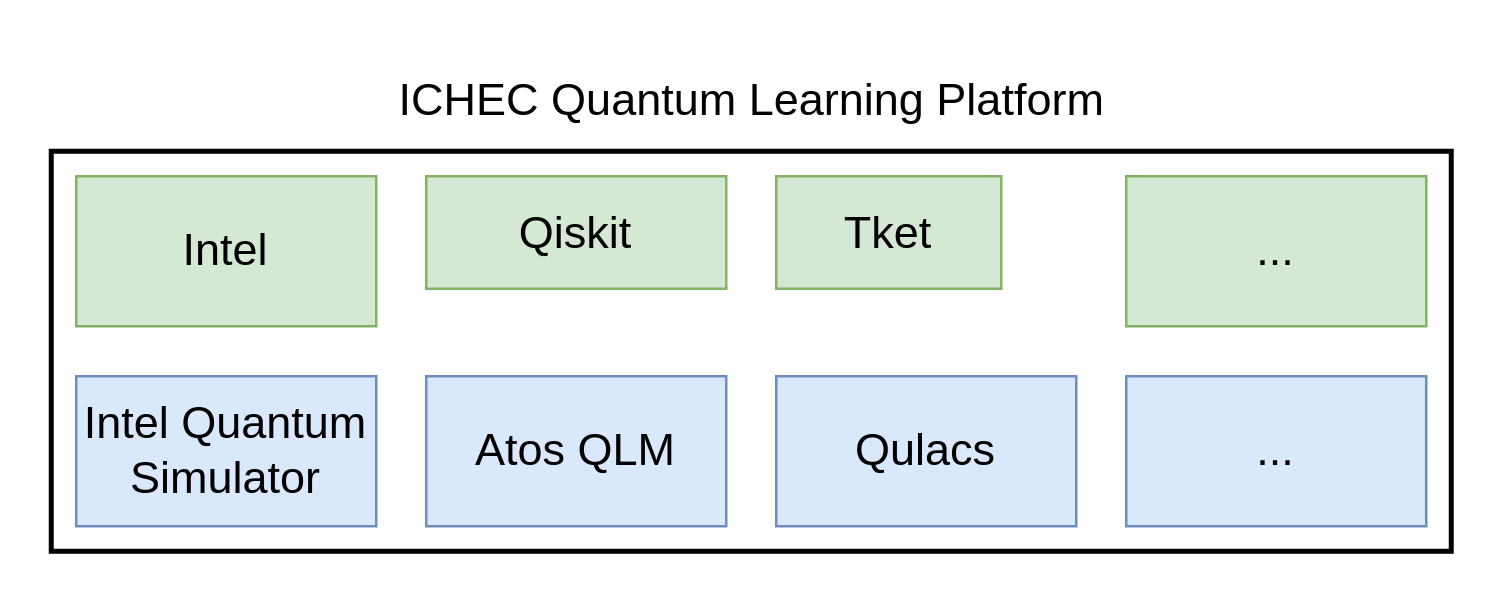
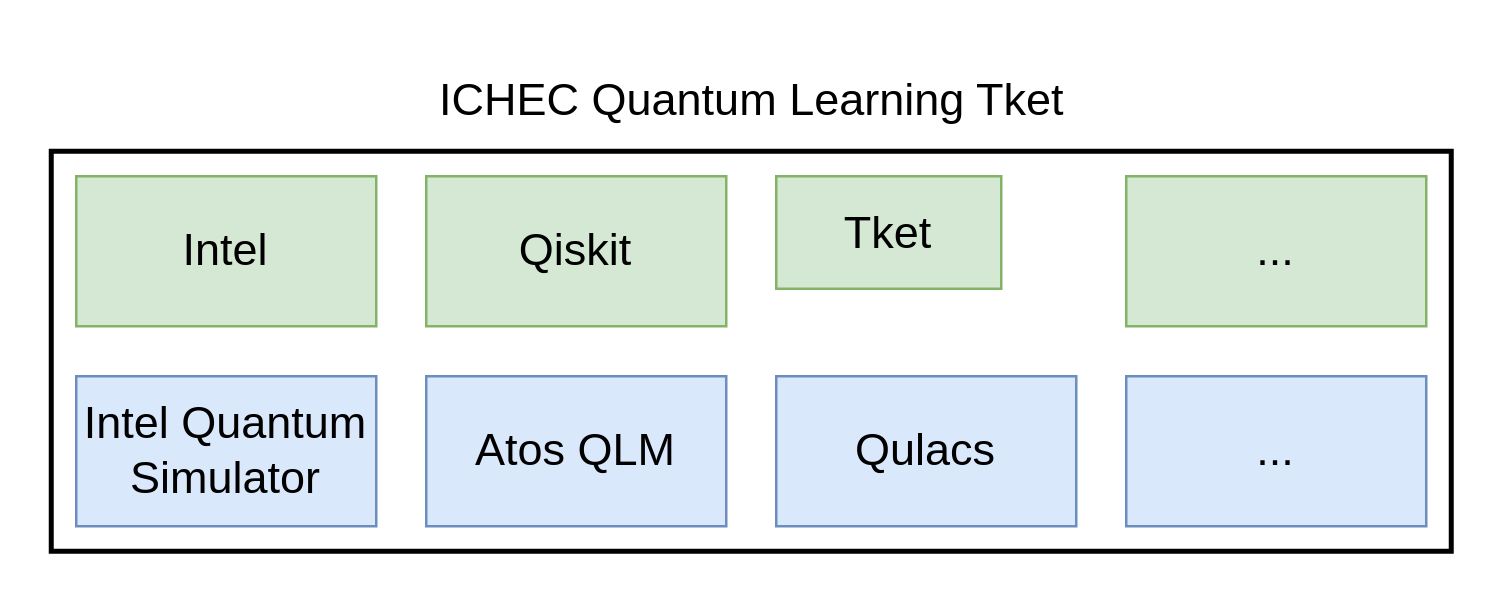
- <mxCell id="3" value="&lt;span style=&quot;font-size: 18px;&quot;&gt;ICHEC Quantum Learning Platform&lt;/span&gt;" style="text;html=1;align=center;verticalAlign=middle;resizable=0;points=[];autosize=1;strokeColor=none;fillColor=none;container=0;" parent="2" vertex="1"><mxGeometry x="125" width="310" height="40" as="geometry" /></mxCell>
+ <mxCell id="3" value="&lt;span style=&quot;font-size: 18px;&quot;&gt;ICHEC Quantum Learning Tket&lt;/span&gt;" style="text;html=1;align=center;verticalAlign=middle;resizable=0;points=[];autosize=1;strokeColor=none;fillColor=none;container=0;" parent="2" vertex="1"><mxGeometry x="125" width="310" height="40" as="geometry" /></mxCell>
- <mxCell id="6" value="&lt;font style=&quot;font-size: 18px;&quot;&gt;Qiskit&lt;/font&gt;" style="rounded=0;whiteSpace=wrap;html=1;fillColor=#d5e8d4;strokeColor=#82b366;container=0;" parent="2" vertex="1"><mxGeometry x="150" y="50" width="120" height="45" as="geometry" /></mxCell>
+ <mxCell id="6" value="&lt;font style=&quot;font-size: 18px;&quot;&gt;Qiskit&lt;/font&gt;" style="rounded=0;whiteSpace=wrap;html=1;fillColor=#d5e8d4;strokeColor=#82b366;container=0;" parent="2" vertex="1"><mxGeometry x="150" y="50" width="120" height="60" as="geometry" /></mxCell>
